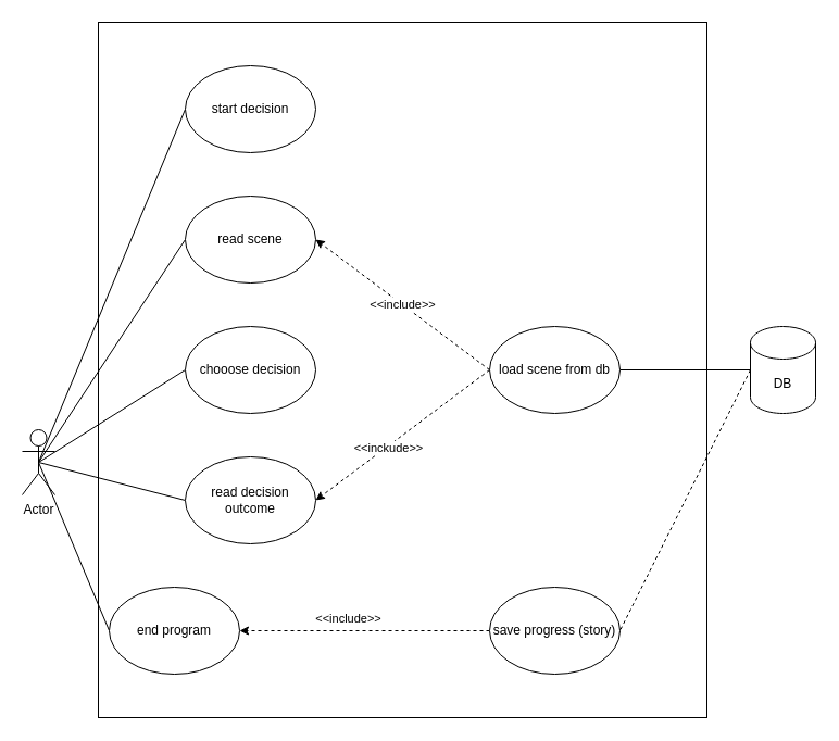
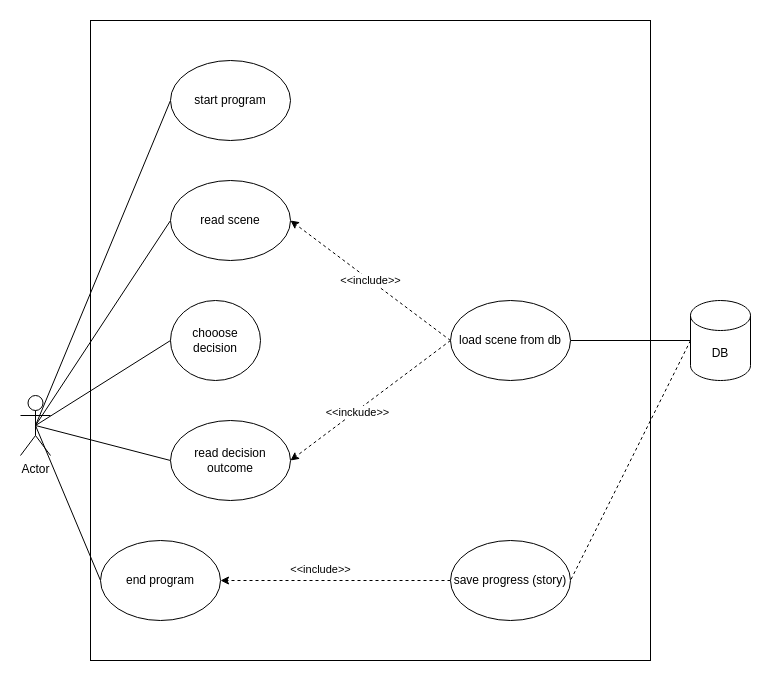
- <mxCell id="22" value="start decision" style="ellipse;whiteSpace=wrap;html=1;fillColor=#ffffff;" parent="1" vertex="1"><mxGeometry x="170" y="60" width="120" height="80" as="geometry" /></mxCell>
+ <mxCell id="22" value="start program" style="ellipse;whiteSpace=wrap;html=1;fillColor=#ffffff;" parent="1" vertex="1"><mxGeometry x="170" y="60" width="120" height="80" as="geometry" /></mxCell>
- <mxCell id="12" value="chooose decision" style="ellipse;whiteSpace=wrap;html=1;" parent="1" vertex="1"><mxGeometry x="170" y="300" width="120" height="80" as="geometry" /></mxCell>
+ <mxCell id="12" value="chooose decision" style="ellipse;whiteSpace=wrap;html=1;" parent="1" vertex="1"><mxGeometry x="170" y="300" width="90" height="80" as="geometry" /></mxCell>
